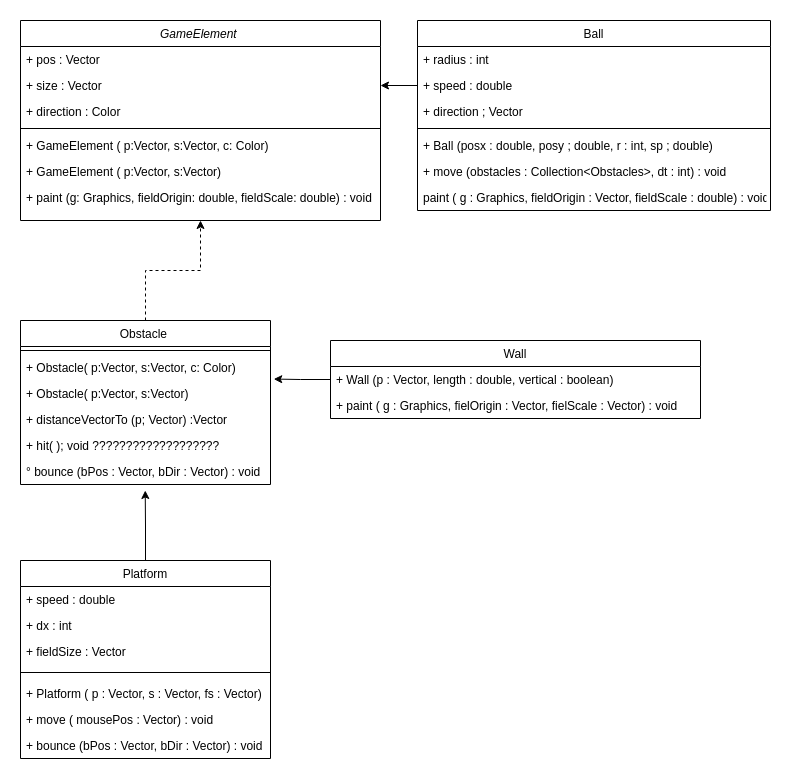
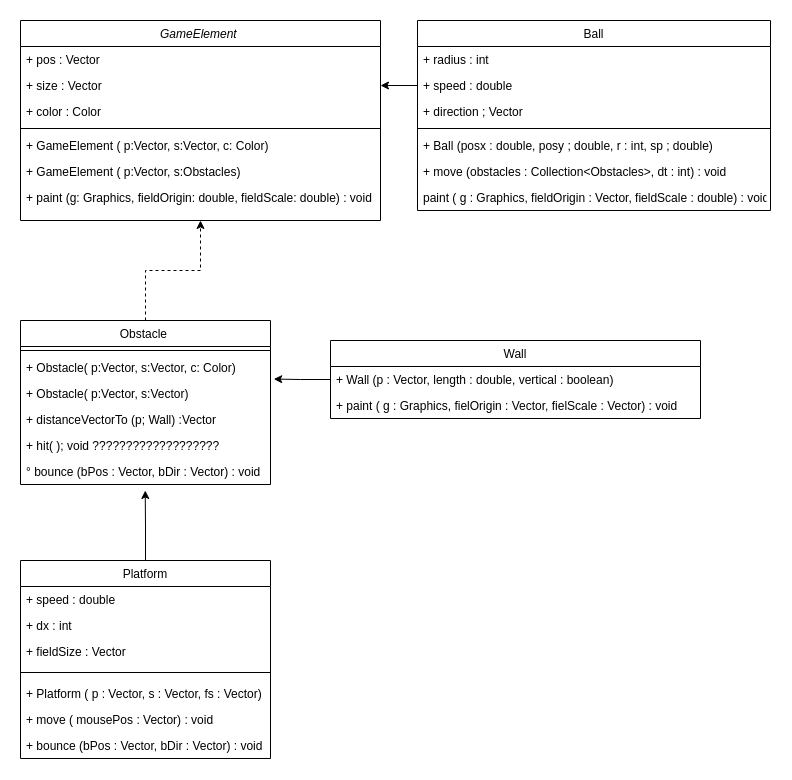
- <mxCell id="5" value="+ direction : Color " style="text;align=left;verticalAlign=top;spacingLeft=4;spacingRight=4;overflow=hidden;rotatable=0;points=[[0,0.5],[1,0.5]];portConstraint=eastwest;rounded=0;shadow=0;html=0;" parent="2" vertex="1"><mxGeometry y="78" width="360" height="26" as="geometry" /></mxCell>
+ <mxCell id="5" value="+ color : Color " style="text;align=left;verticalAlign=top;spacingLeft=4;spacingRight=4;overflow=hidden;rotatable=0;points=[[0,0.5],[1,0.5]];portConstraint=eastwest;rounded=0;shadow=0;html=0;" parent="2" vertex="1"><mxGeometry y="78" width="360" height="26" as="geometry" /></mxCell>
- <mxCell id="8" value="+ GameElement ( p:Vector, s:Vector)&#10;" style="text;align=left;verticalAlign=top;spacingLeft=4;spacingRight=4;overflow=hidden;rotatable=0;points=[[0,0.5],[1,0.5]];portConstraint=eastwest;fontStyle=0" vertex="1" parent="2"><mxGeometry y="138" width="360" height="26" as="geometry" /></mxCell>
+ <mxCell id="8" value="+ GameElement ( p:Vector, s:Obstacles)&#10;" style="text;align=left;verticalAlign=top;spacingLeft=4;spacingRight=4;overflow=hidden;rotatable=0;points=[[0,0.5],[1,0.5]];portConstraint=eastwest;fontStyle=0" vertex="1" parent="2"><mxGeometry y="138" width="360" height="26" as="geometry" /></mxCell>
- <mxCell id="15" value="+ distanceVectorTo (p; Vector) :Vector" style="text;align=left;verticalAlign=top;spacingLeft=4;spacingRight=4;overflow=hidden;rotatable=0;points=[[0,0.5],[1,0.5]];portConstraint=eastwest;" vertex="1" parent="11"><mxGeometry y="86" width="250" height="26" as="geometry" /></mxCell>
+ <mxCell id="15" value="+ distanceVectorTo (p; Wall) :Vector" style="text;align=left;verticalAlign=top;spacingLeft=4;spacingRight=4;overflow=hidden;rotatable=0;points=[[0,0.5],[1,0.5]];portConstraint=eastwest;" vertex="1" parent="11"><mxGeometry y="86" width="250" height="26" as="geometry" /></mxCell>
